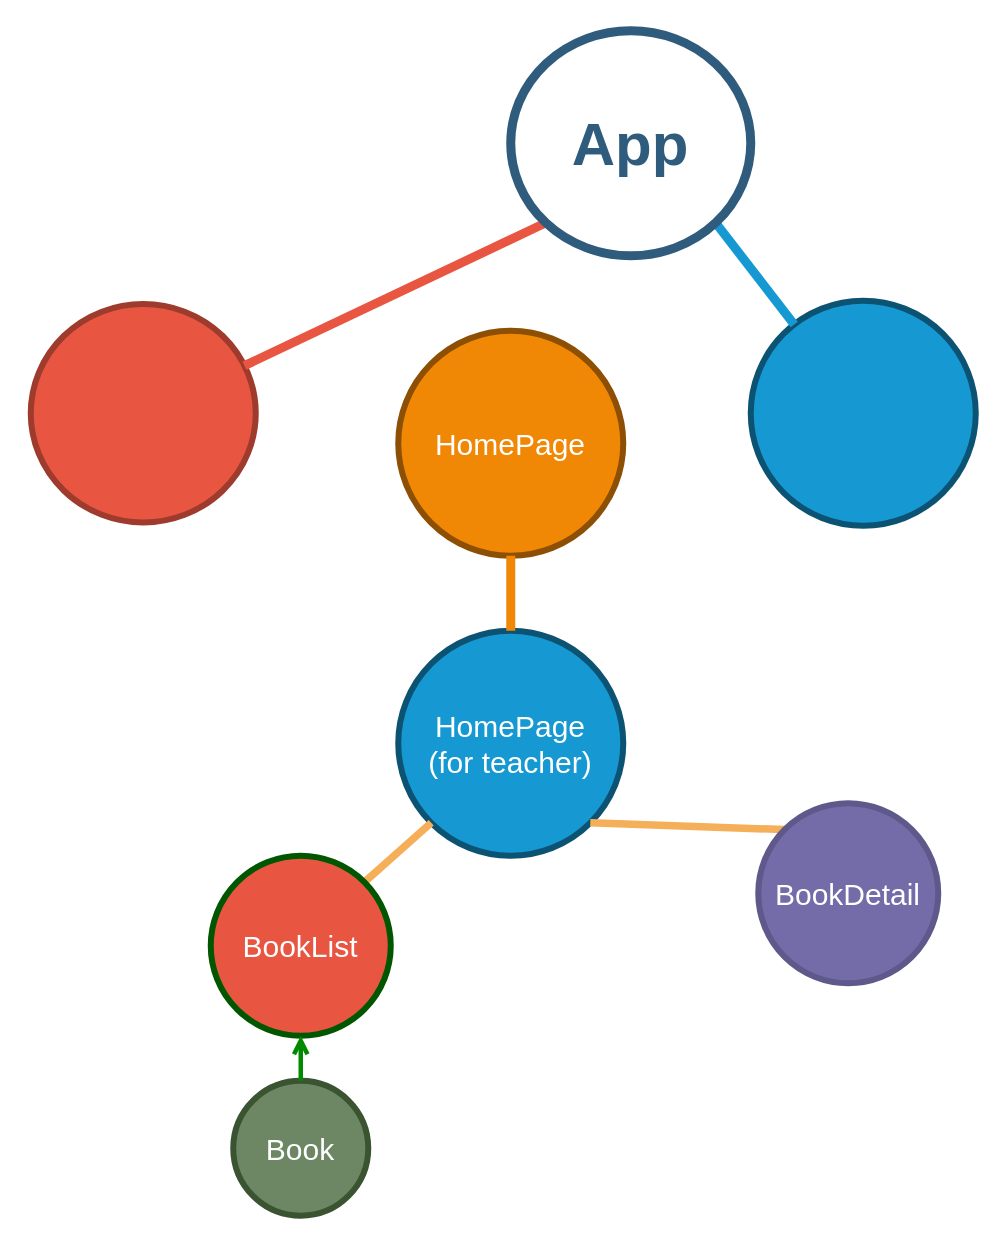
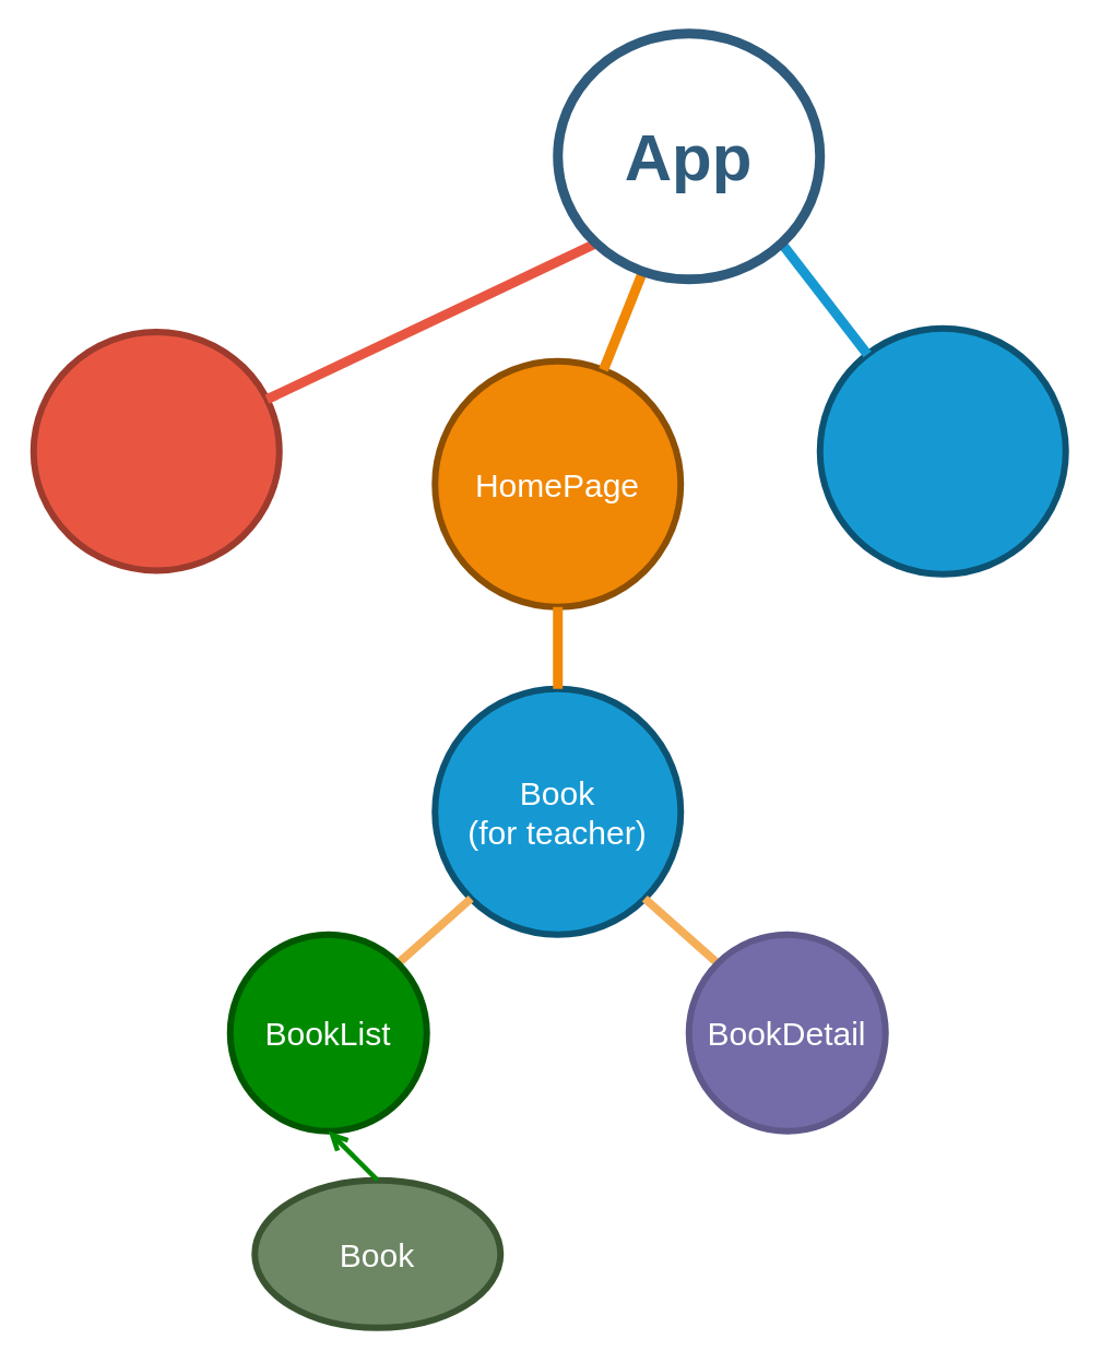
+ <mxCell id="6" value="" style="edgeStyle=none;endArrow=none;strokeWidth=6;strokeColor=#F08705;html=1;" parent="1" source="8" target="3" edge="1"><mxGeometry x="455.5" y="-350" width="100" height="100" as="geometry"><mxPoint x="-567.5" y="-470" as="sourcePoint" /><mxPoint x="-467.5" y="-570" as="targetPoint" /></mxGeometry></mxCell>
- <mxCell id="9" value="HomePage&lt;br&gt;(for teacher)" style="ellipse;whiteSpace=wrap;html=1;shadow=0;fontFamily=Helvetica;fontSize=20;fontColor=#FFFFFF;align=center;strokeWidth=4;fillColor=#1699D3;strokeColor=#0C5373;" vertex="1" parent="1"><mxGeometry x="265" y="420" width="150" height="150" as="geometry" /></mxCell>
+ <mxCell id="9" value="Book&lt;br&gt;(for teacher)" style="ellipse;whiteSpace=wrap;html=1;shadow=0;fontFamily=Helvetica;fontSize=20;fontColor=#FFFFFF;align=center;strokeWidth=4;fillColor=#1699D3;strokeColor=#0C5373;" vertex="1" parent="1"><mxGeometry x="265" y="420" width="150" height="150" as="geometry" /></mxCell>
- <mxCell id="13" value="BookDetail" style="ellipse;whiteSpace=wrap;html=1;shadow=0;fontFamily=Helvetica;fontSize=20;fontColor=#FFFFFF;align=center;strokeWidth=4;fillColor=#736ca8;strokeColor=#5E598A;" vertex="1" parent="1"><mxGeometry x="505" y="535" width="120" height="120" as="geometry" /></mxCell>
+ <mxCell id="13" value="BookDetail" style="ellipse;whiteSpace=wrap;html=1;shadow=0;fontFamily=Helvetica;fontSize=20;fontColor=#FFFFFF;align=center;strokeWidth=4;fillColor=#736ca8;strokeColor=#5E598A;" vertex="1" parent="1"><mxGeometry x="420" y="570" width="120" height="120" as="geometry" /></mxCell>
- <mxCell id="14" value="BookList" style="ellipse;whiteSpace=wrap;html=1;shadow=0;fontFamily=Helvetica;fontSize=20;fontColor=#ffffff;align=center;strokeWidth=4;strokeColor=#005700;fillColor=#e85642;" vertex="1" parent="1"><mxGeometry x="140" y="570" width="120" height="120" as="geometry" /></mxCell>
+ <mxCell id="14" value="BookList" style="ellipse;whiteSpace=wrap;html=1;shadow=0;fontFamily=Helvetica;fontSize=20;fontColor=#ffffff;align=center;strokeWidth=4;strokeColor=#005700;fillColor=#008A00;" vertex="1" parent="1"><mxGeometry x="140" y="570" width="120" height="120" as="geometry" /></mxCell>
- <mxCell id="15" value="&lt;font color=&quot;#ffffff&quot;&gt;Book&lt;/font&gt;" style="ellipse;whiteSpace=wrap;html=1;shadow=0;fontFamily=Helvetica;fontSize=20;fontColor=#ffffff;align=center;strokeWidth=4;fillColor=#6d8764;strokeColor=#3A5431;" vertex="1" parent="1"><mxGeometry x="155" y="720" width="90" height="90" as="geometry" /></mxCell>
+ <mxCell id="15" value="&lt;font color=&quot;#ffffff&quot;&gt;Book&lt;/font&gt;" style="ellipse;whiteSpace=wrap;html=1;shadow=0;fontFamily=Helvetica;fontSize=20;fontColor=#ffffff;align=center;strokeWidth=4;fillColor=#6d8764;strokeColor=#3A5431;" vertex="1" parent="1"><mxGeometry x="155" y="720" width="150" height="90" as="geometry" /></mxCell>
